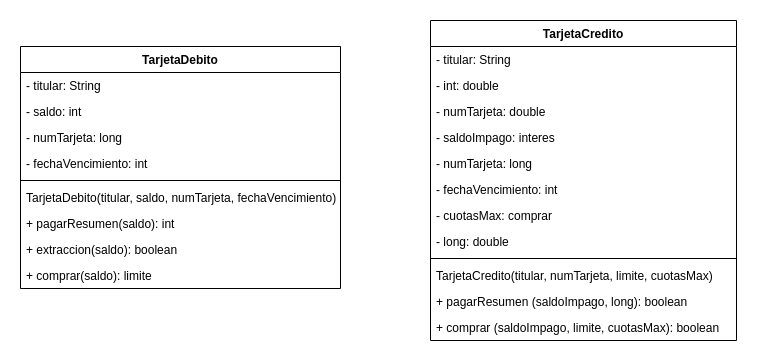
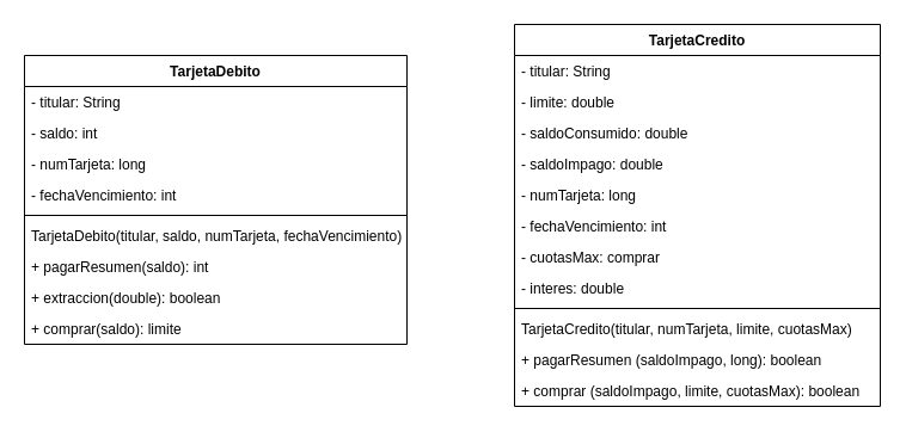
- <mxCell id="14" value="- int: double" style="text;strokeColor=none;fillColor=none;align=left;verticalAlign=top;spacingLeft=4;spacingRight=4;overflow=hidden;rotatable=0;points=[[0,0.5],[1,0.5]];portConstraint=eastwest;" parent="12" vertex="1"><mxGeometry y="52" width="306" height="26" as="geometry" /></mxCell>
+ <mxCell id="14" value="- limite: double" style="text;strokeColor=none;fillColor=none;align=left;verticalAlign=top;spacingLeft=4;spacingRight=4;overflow=hidden;rotatable=0;points=[[0,0.5],[1,0.5]];portConstraint=eastwest;" parent="12" vertex="1"><mxGeometry y="52" width="306" height="26" as="geometry" /></mxCell>
- <mxCell id="15" value="- numTarjeta: double" style="text;strokeColor=none;fillColor=none;align=left;verticalAlign=top;spacingLeft=4;spacingRight=4;overflow=hidden;rotatable=0;points=[[0,0.5],[1,0.5]];portConstraint=eastwest;" parent="12" vertex="1"><mxGeometry y="78" width="306" height="26" as="geometry" /></mxCell>
+ <mxCell id="15" value="- saldoConsumido: double" style="text;strokeColor=none;fillColor=none;align=left;verticalAlign=top;spacingLeft=4;spacingRight=4;overflow=hidden;rotatable=0;points=[[0,0.5],[1,0.5]];portConstraint=eastwest;" parent="12" vertex="1"><mxGeometry y="78" width="306" height="26" as="geometry" /></mxCell>
- <mxCell id="16" value="- saldoImpago: interes" style="text;strokeColor=none;fillColor=none;align=left;verticalAlign=top;spacingLeft=4;spacingRight=4;overflow=hidden;rotatable=0;points=[[0,0.5],[1,0.5]];portConstraint=eastwest;" parent="12" vertex="1"><mxGeometry y="104" width="306" height="26" as="geometry" /></mxCell>
+ <mxCell id="16" value="- saldoImpago: double" style="text;strokeColor=none;fillColor=none;align=left;verticalAlign=top;spacingLeft=4;spacingRight=4;overflow=hidden;rotatable=0;points=[[0,0.5],[1,0.5]];portConstraint=eastwest;" parent="12" vertex="1"><mxGeometry y="104" width="306" height="26" as="geometry" /></mxCell>
- <mxCell id="20" value="- long: double" style="text;strokeColor=none;fillColor=none;align=left;verticalAlign=top;spacingLeft=4;spacingRight=4;overflow=hidden;rotatable=0;points=[[0,0.5],[1,0.5]];portConstraint=eastwest;" parent="12" vertex="1"><mxGeometry y="208" width="306" height="26" as="geometry" /></mxCell>
+ <mxCell id="20" value="- interes: double" style="text;strokeColor=none;fillColor=none;align=left;verticalAlign=top;spacingLeft=4;spacingRight=4;overflow=hidden;rotatable=0;points=[[0,0.5],[1,0.5]];portConstraint=eastwest;" parent="12" vertex="1"><mxGeometry y="208" width="306" height="26" as="geometry" /></mxCell>
- <mxCell id="10" value="+ extraccion(saldo): boolean" style="text;strokeColor=none;fillColor=none;align=left;verticalAlign=top;spacingLeft=4;spacingRight=4;overflow=hidden;rotatable=0;points=[[0,0.5],[1,0.5]];portConstraint=eastwest;" parent="2" vertex="1"><mxGeometry y="190" width="320" height="26" as="geometry" /></mxCell>
+ <mxCell id="10" value="+ extraccion(double): boolean" style="text;strokeColor=none;fillColor=none;align=left;verticalAlign=top;spacingLeft=4;spacingRight=4;overflow=hidden;rotatable=0;points=[[0,0.5],[1,0.5]];portConstraint=eastwest;" parent="2" vertex="1"><mxGeometry y="190" width="320" height="26" as="geometry" /></mxCell>
